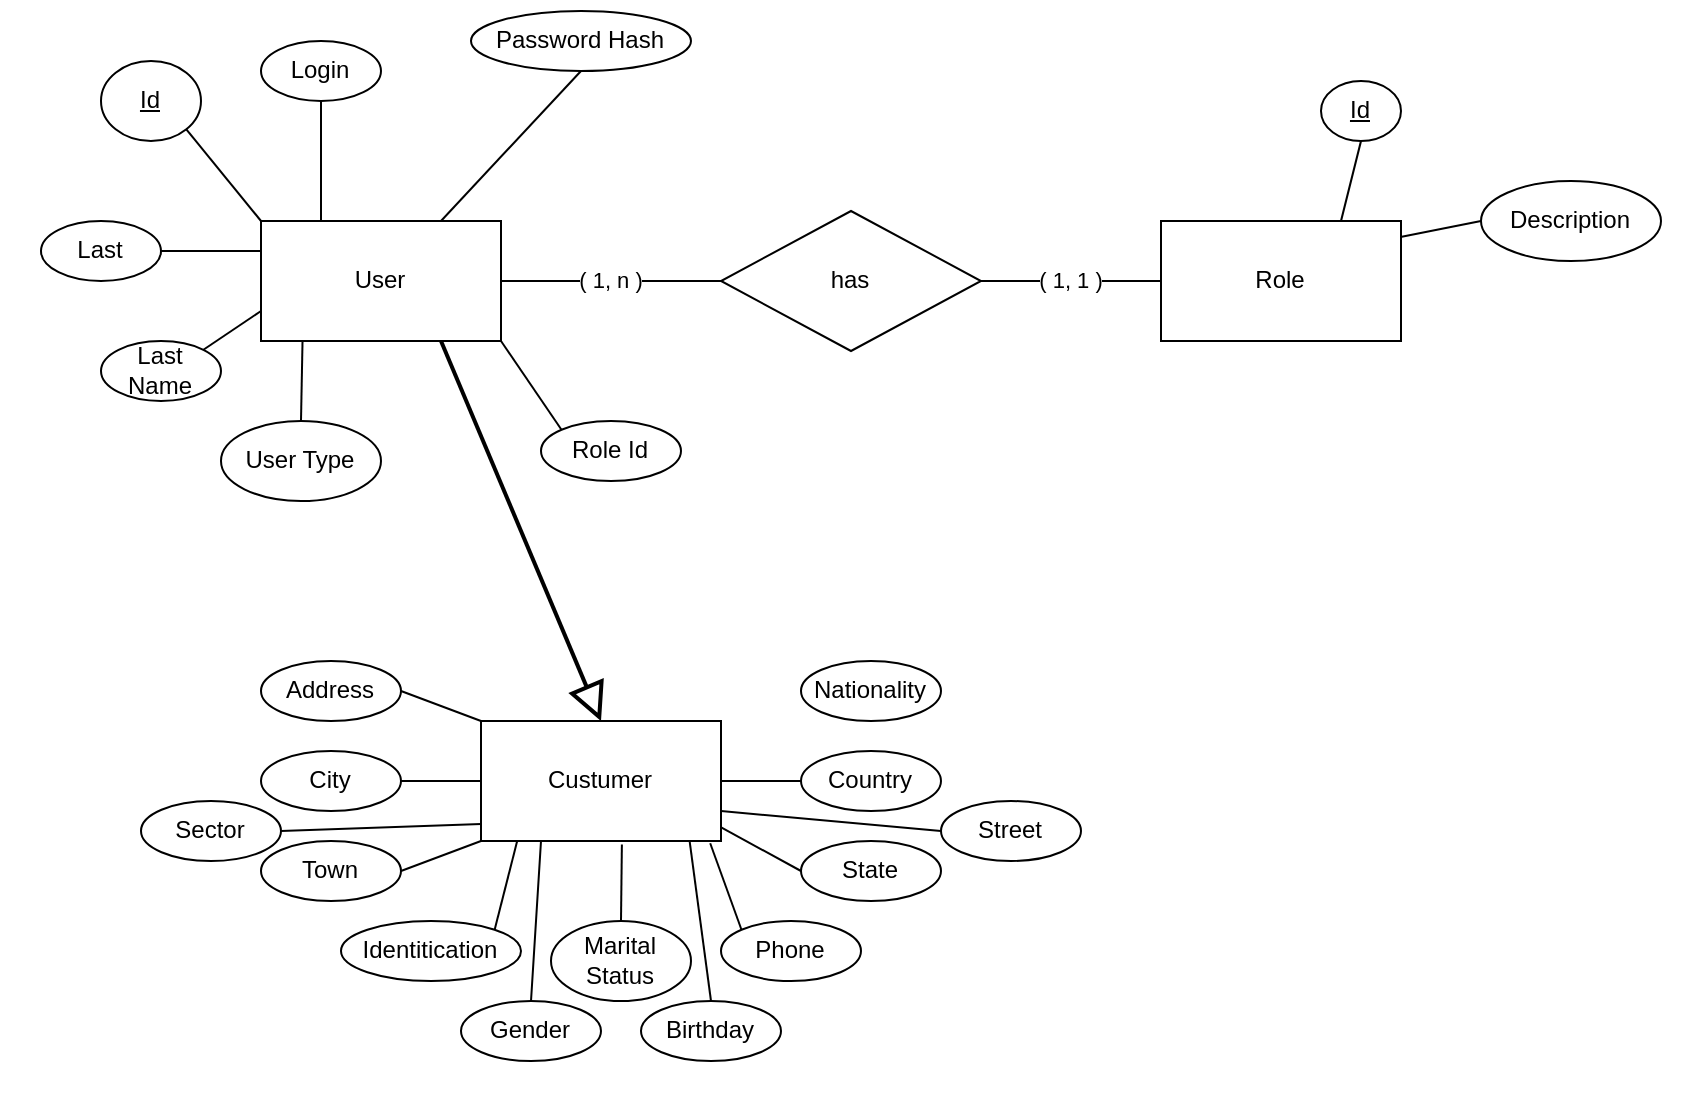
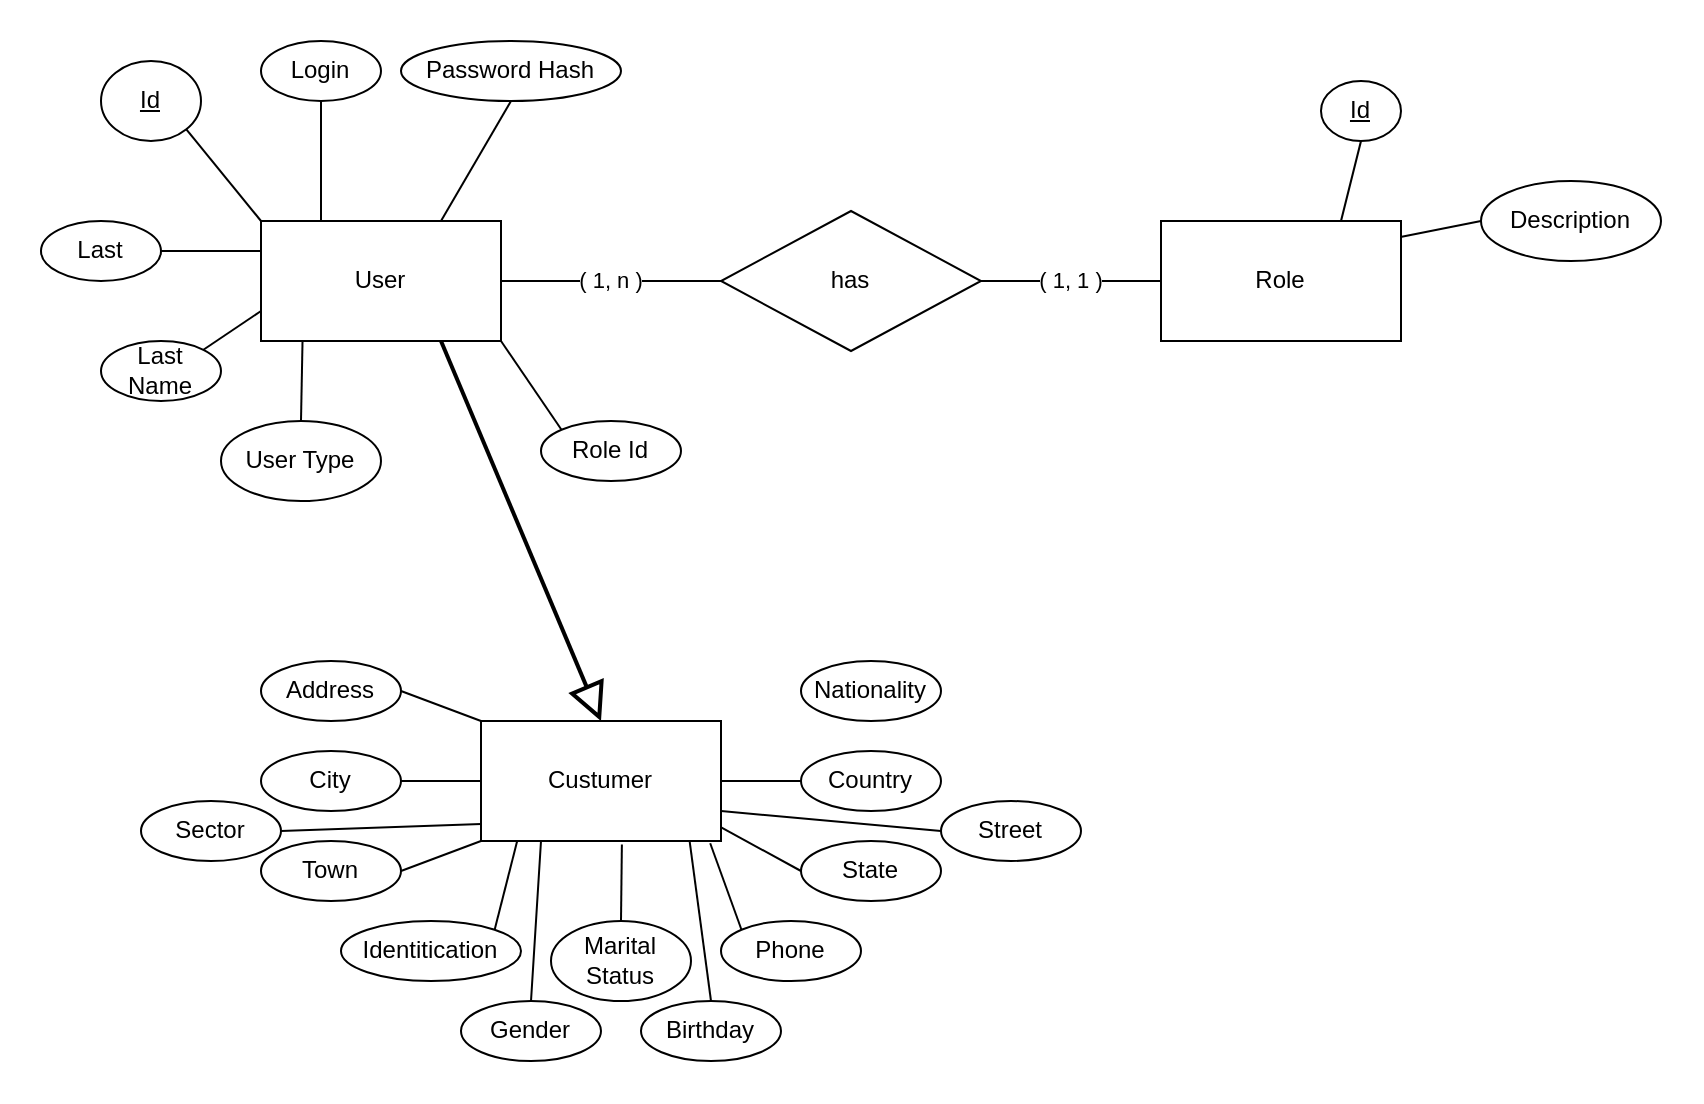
- <mxCell id="11" value="Password Hash" style="ellipse;whiteSpace=wrap;html=1;" parent="1" vertex="1"><mxGeometry x="235" y="5" width="110" height="30" as="geometry" /></mxCell>
+ <mxCell id="11" value="Password Hash" style="ellipse;whiteSpace=wrap;html=1;" parent="1" vertex="1"><mxGeometry x="200" y="20" width="110" height="30" as="geometry" /></mxCell>
